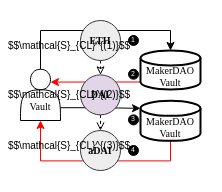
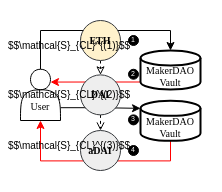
- <mxCell id="11" value="&lt;b style=&quot;font-size: 10px;&quot;&gt;ETH&lt;/b&gt;" style="ellipse;whiteSpace=wrap;html=1;aspect=fixed;labelBackgroundColor=none;labelBorderColor=none;fillColor=#eeeeee;strokeColor=#36393d;fontSize=10;fontFamily=Times New Roman;" parent="1" vertex="1"><mxGeometry x="80" width="40" height="40" as="geometry" y="20" /></mxCell>
+ <mxCell id="11" value="&lt;b style=&quot;font-size: 10px;&quot;&gt;ETH&lt;/b&gt;" style="ellipse;whiteSpace=wrap;html=1;aspect=fixed;labelBackgroundColor=none;labelBorderColor=none;fillColor=#fff2cc;strokeColor=#36393d;fontSize=10;fontFamily=Times New Roman;" parent="1" vertex="1"><mxGeometry x="80" width="40" height="40" as="geometry" y="20" /></mxCell>
- <mxCell id="4" value="&lt;font style=&quot;font-size: 10px;&quot;&gt;&lt;br&gt;&lt;font style=&quot;font-size: 10px;&quot;&gt;&lt;br&gt;Vault&lt;/font&gt;&lt;/font&gt;" style="shape=actor;whiteSpace=wrap;html=1;fontSize=10;fontFamily=Times New Roman;verticalAlign=middle;" parent="1" vertex="1"><mxGeometry x="20" y="68.75" width="40" height="51.25" as="geometry" /></mxCell>
+ <mxCell id="4" value="&lt;font style=&quot;font-size: 10px;&quot;&gt;&lt;br&gt;&lt;font style=&quot;font-size: 10px;&quot;&gt;&lt;br&gt;User&lt;/font&gt;&lt;/font&gt;" style="shape=actor;whiteSpace=wrap;html=1;fontSize=10;fontFamily=Times New Roman;verticalAlign=middle;" parent="1" vertex="1"><mxGeometry x="20" y="68.75" width="40" height="51.25" as="geometry" /></mxCell>
- <mxCell id="13" value="&lt;b&gt;DAI&lt;/b&gt;" style="ellipse;whiteSpace=wrap;html=1;aspect=fixed;labelBackgroundColor=none;labelBorderColor=none;fillColor=#e1d5e7;strokeColor=#36393d;fontSize=10;fontFamily=Times New Roman;" parent="1" vertex="1"><mxGeometry x="80" y="74.38" width="40" height="40" as="geometry" /></mxCell>
+ <mxCell id="13" value="&lt;b&gt;DAI&lt;/b&gt;" style="ellipse;whiteSpace=wrap;html=1;aspect=fixed;labelBackgroundColor=none;labelBorderColor=none;fillColor=#eeeeee;strokeColor=#36393d;fontSize=10;fontFamily=Times New Roman;" parent="1" vertex="1"><mxGeometry x="80" y="74.38" width="40" height="40" as="geometry" /></mxCell>
